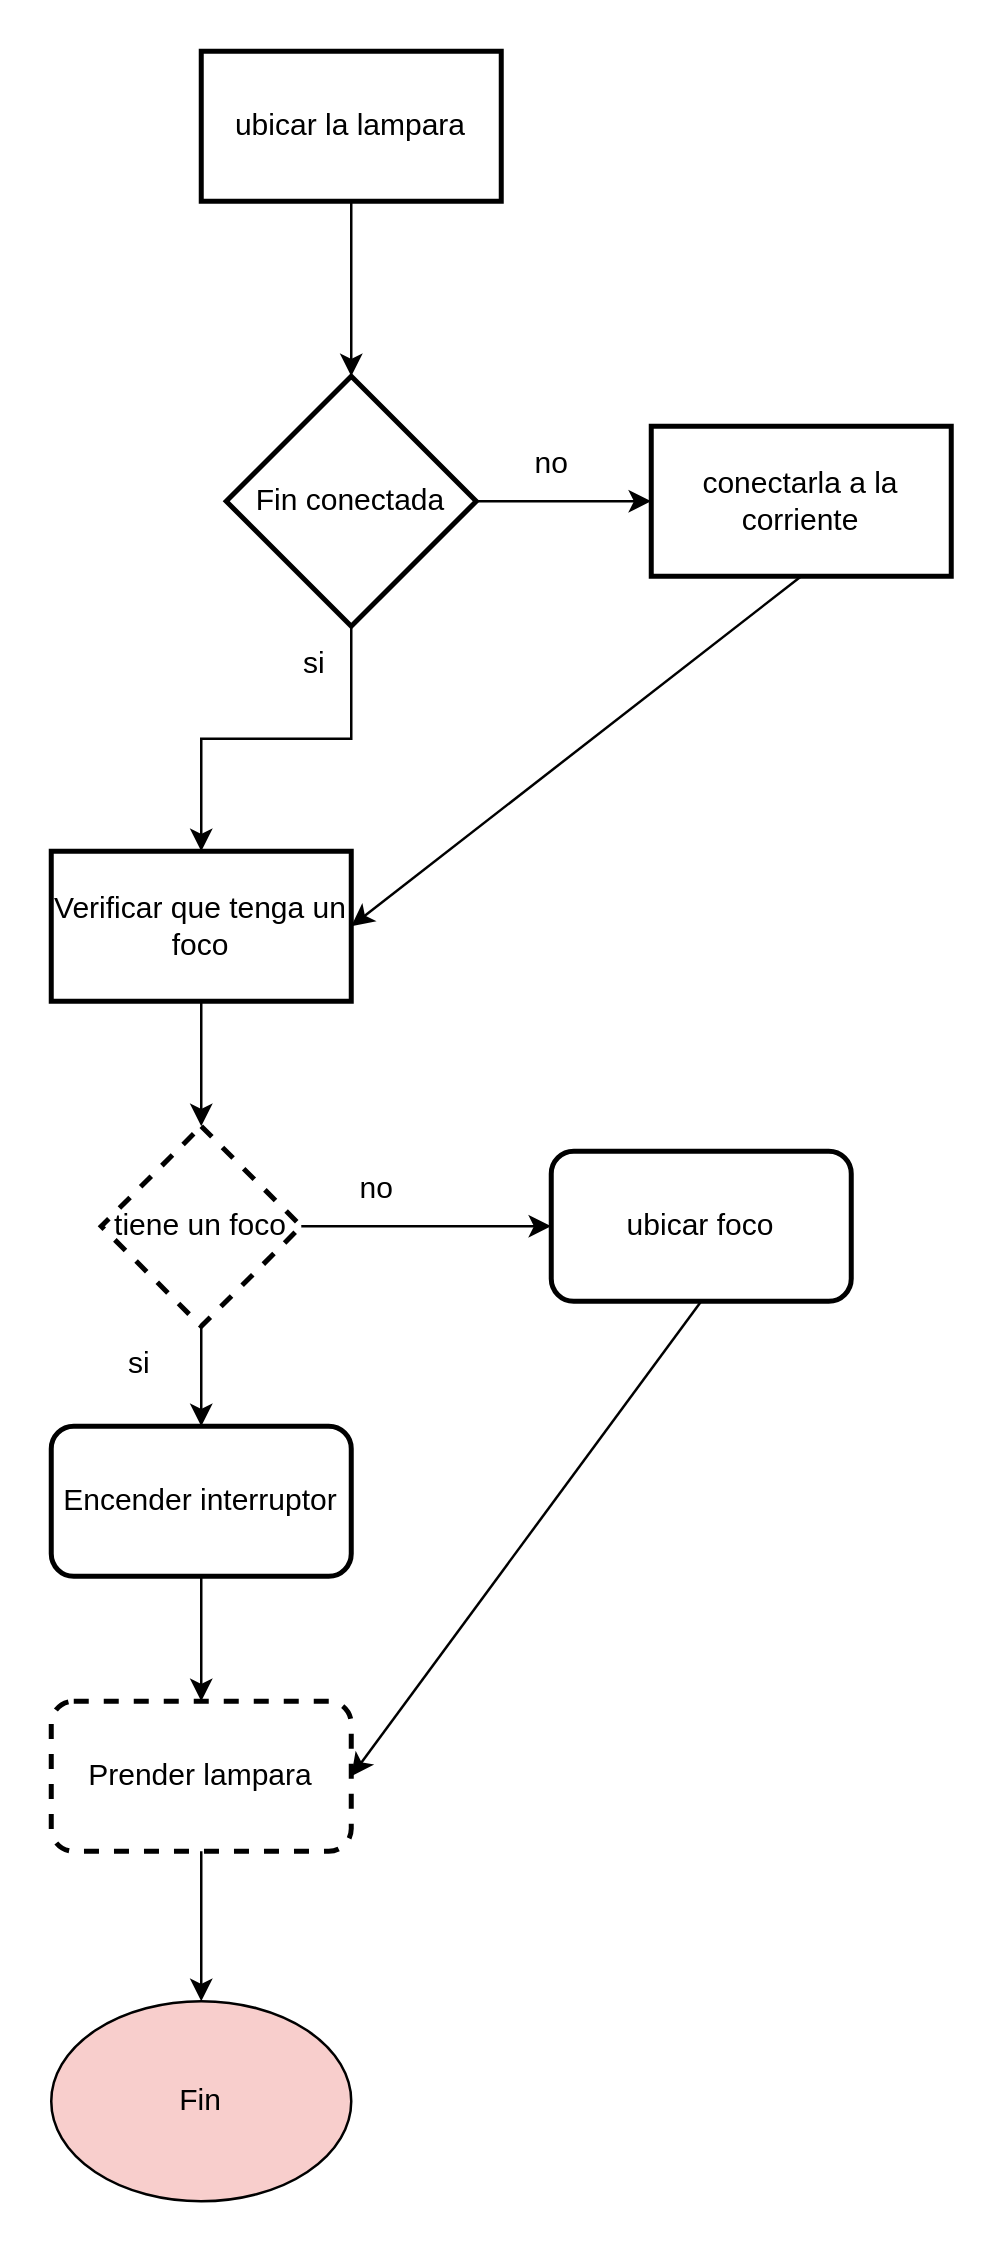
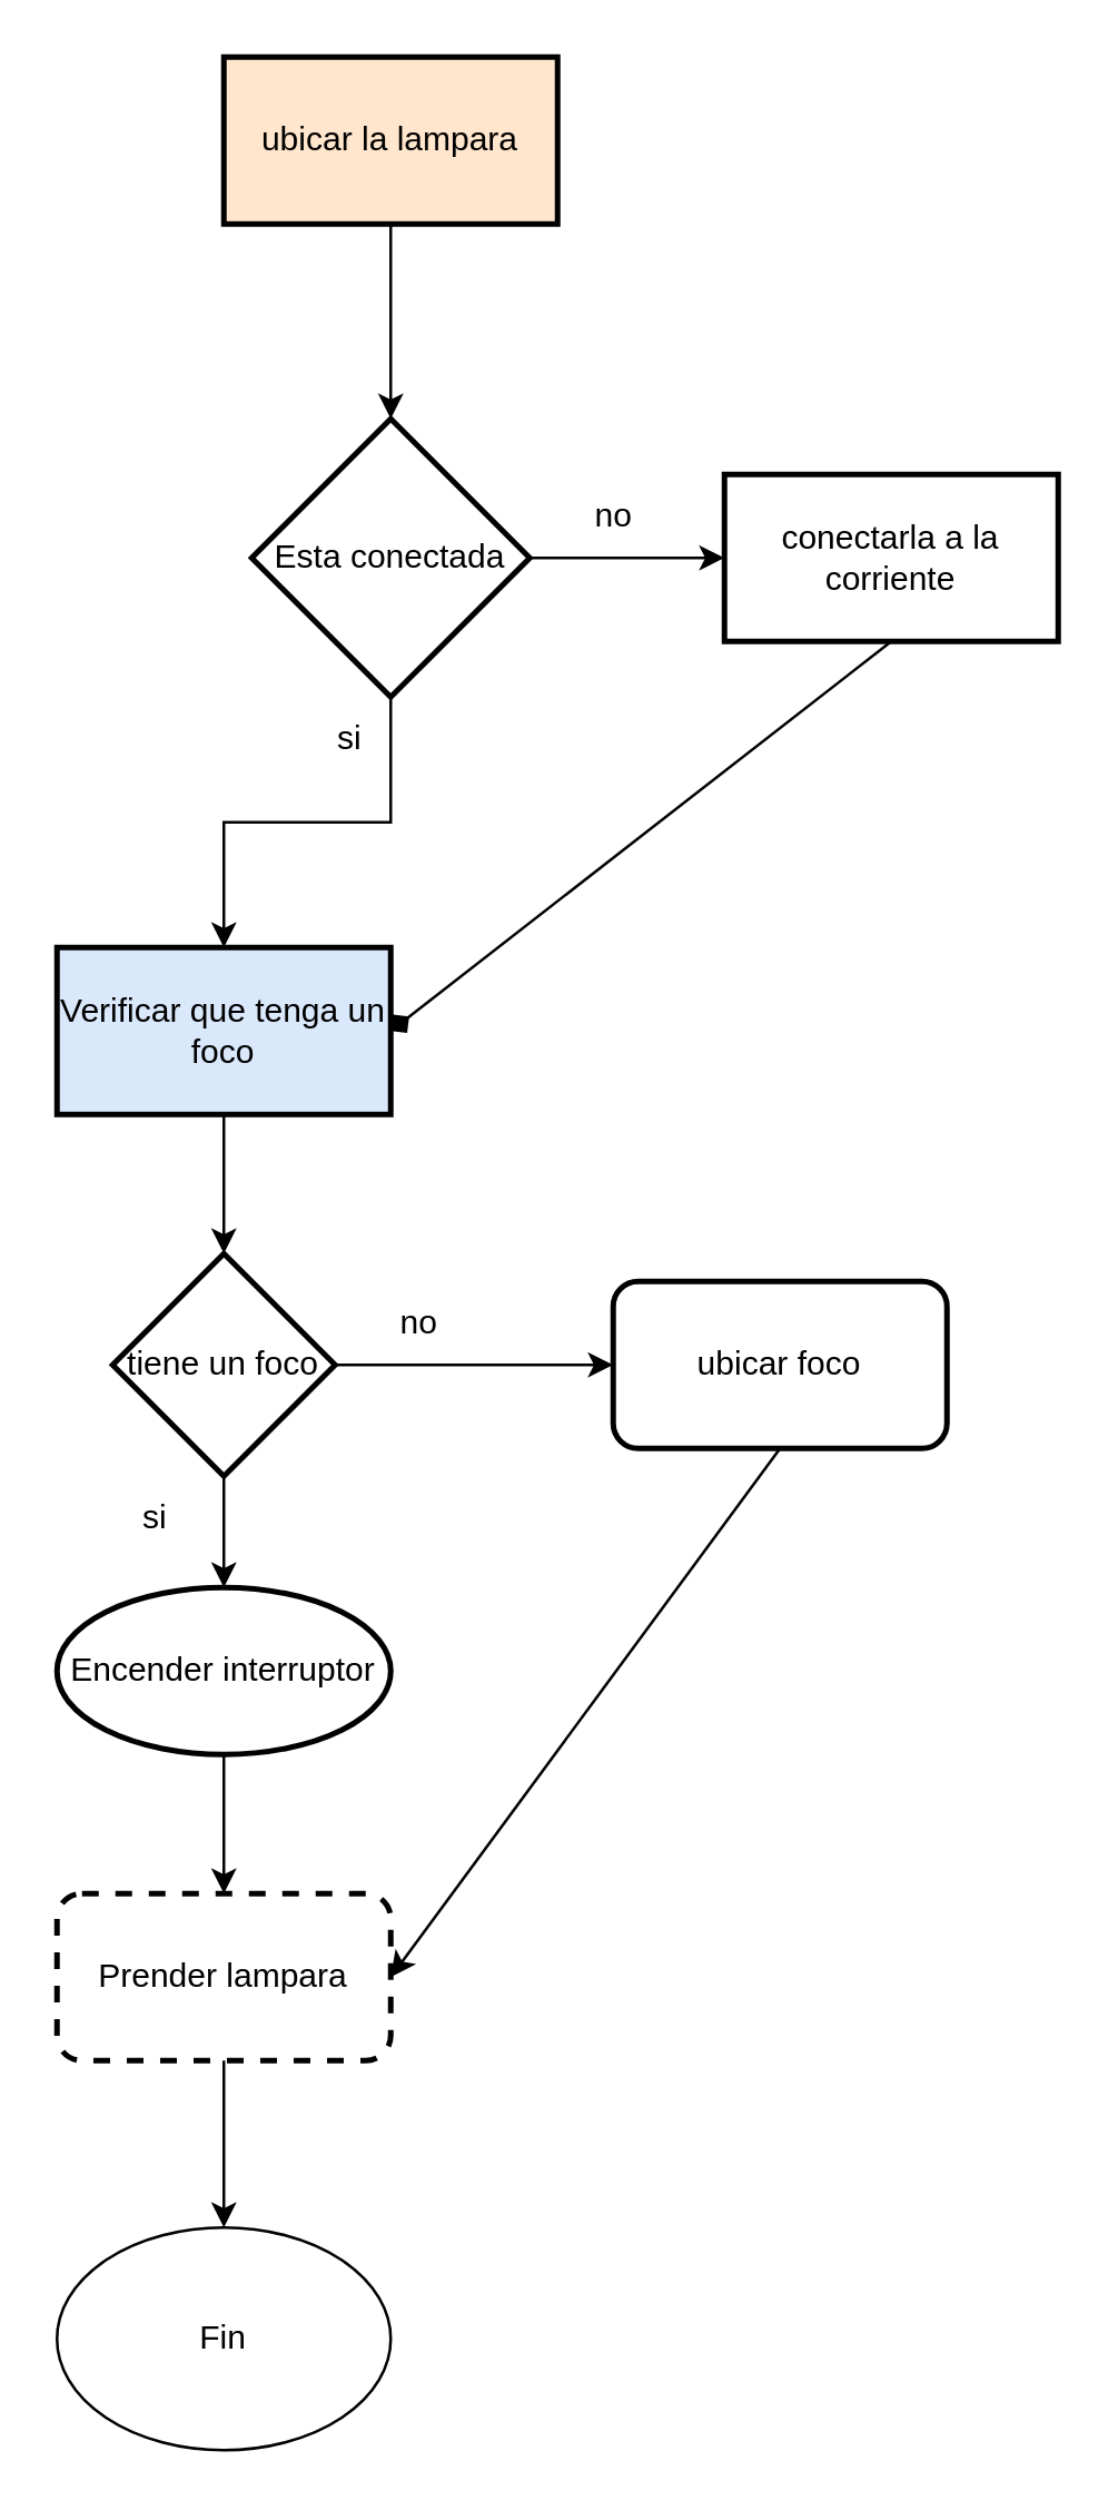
- <mxCell id="3" value="ubicar la lampara" style="whiteSpace=wrap;html=1;strokeWidth=2;" parent="1" vertex="1"><mxGeometry x="80" y="20" width="120" height="60" as="geometry" /></mxCell>
+ <mxCell id="3" value="ubicar la lampara" style="whiteSpace=wrap;html=1;strokeWidth=2;fillColor=#ffe6cc;" parent="1" vertex="1"><mxGeometry x="80" y="20" width="120" height="60" as="geometry" /></mxCell>
- <mxCell id="6" value="Fin conectada" style="rhombus;whiteSpace=wrap;html=1;strokeWidth=2;" parent="1" vertex="1"><mxGeometry x="90" y="150" width="100" height="100" as="geometry" /></mxCell>
+ <mxCell id="6" value="Esta conectada" style="rhombus;whiteSpace=wrap;html=1;strokeWidth=2;" parent="1" vertex="1"><mxGeometry x="90" y="150" width="100" height="100" as="geometry" /></mxCell>
- <mxCell id="12" value="" style="endArrow=classic;html=1;rounded=0;exitX=0.5;exitY=1;exitDx=0;exitDy=0;entryX=1;entryY=0.5;entryDx=0;entryDy=0;" parent="1" source="10" target="8" edge="1"><mxGeometry width="50" height="50" relative="1" as="geometry"><mxPoint x="240" y="350" as="sourcePoint" /><mxPoint x="290" y="300" as="targetPoint" /></mxGeometry></mxCell>
+ <mxCell id="12" value="" style="endArrow=diamond;html=1;rounded=0;exitX=0.5;exitY=1;exitDx=0;exitDy=0;entryX=1;entryY=0.5;entryDx=0;entryDy=0;" parent="1" source="10" target="8" edge="1"><mxGeometry width="50" height="50" relative="1" as="geometry"><mxPoint x="240" y="350" as="sourcePoint" /><mxPoint x="290" y="300" as="targetPoint" /></mxGeometry></mxCell>
- <mxCell id="8" value="Verificar que tenga un foco" style="whiteSpace=wrap;html=1;strokeWidth=2;" parent="1" vertex="1"><mxGeometry x="20" y="340" width="120" height="60" as="geometry" /></mxCell>
+ <mxCell id="8" value="Verificar que tenga un foco" style="whiteSpace=wrap;html=1;strokeWidth=2;fillColor=#dae8fc;" parent="1" vertex="1"><mxGeometry x="20" y="340" width="120" height="60" as="geometry" /></mxCell>
- <mxCell id="15" value="tiene un foco" style="rhombus;whiteSpace=wrap;html=1;strokeWidth=2;dashed=1;" parent="1" vertex="1"><mxGeometry x="40" y="450" width="80" height="80" as="geometry" /></mxCell>
+ <mxCell id="15" value="tiene un foco" style="rhombus;whiteSpace=wrap;html=1;strokeWidth=2;" parent="1" vertex="1"><mxGeometry x="40" y="450" width="80" height="80" as="geometry" /></mxCell>
- <mxCell id="24" value="Encender interruptor" style="rounded=1;whiteSpace=wrap;html=1;strokeWidth=2;" parent="1" vertex="1"><mxGeometry x="20" y="570" width="120" height="60" as="geometry" /></mxCell>
+ <mxCell id="24" value="Encender interruptor" style="ellipse;whiteSpace=wrap;html=1;strokeWidth=2;" parent="1" vertex="1"><mxGeometry x="20" y="570" width="120" height="60" as="geometry" /></mxCell>
- <mxCell id="20" value="Fin" style="ellipse;whiteSpace=wrap;html=1;fillColor=#f8cecc;" parent="1" vertex="1"><mxGeometry x="20" y="800" width="120" height="80" as="geometry" /></mxCell>
+ <mxCell id="20" value="Fin" style="ellipse;whiteSpace=wrap;html=1;" parent="1" vertex="1"><mxGeometry x="20" y="800" width="120" height="80" as="geometry" /></mxCell>
